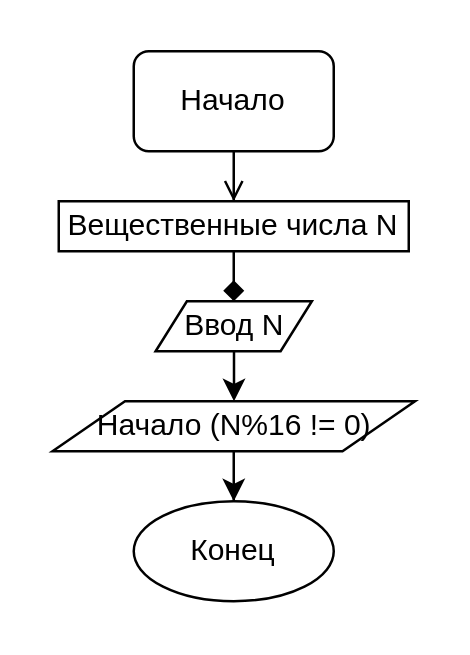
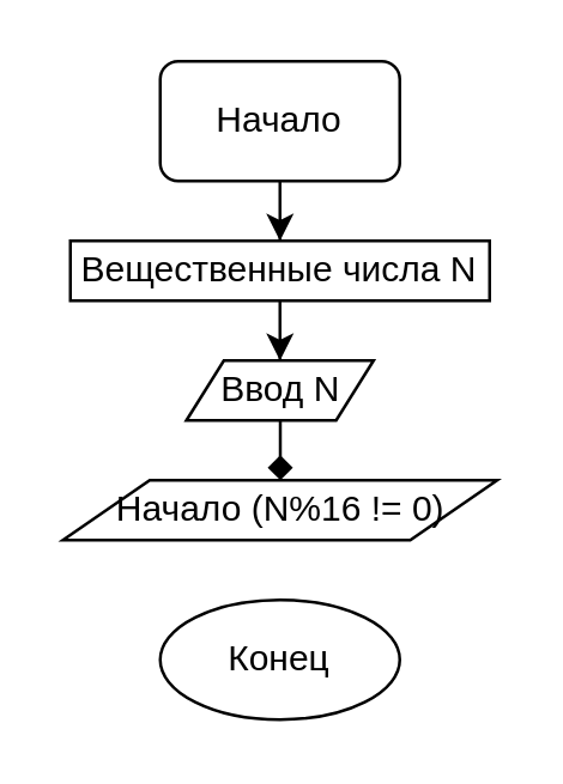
- <mxCell id="2" style="edgeStyle=orthogonalEdgeStyle;rounded=0;orthogonalLoop=1;jettySize=auto;html=1;entryX=0.5;entryY=0;entryDx=0;entryDy=0;endArrow=open;" edge="1" parent="1" source="3" target="7"><mxGeometry relative="1" as="geometry" /></mxCell>
+ <mxCell id="2" style="edgeStyle=orthogonalEdgeStyle;rounded=0;orthogonalLoop=1;jettySize=auto;html=1;entryX=0.5;entryY=0;entryDx=0;entryDy=0;" edge="1" parent="1" source="3" target="7"><mxGeometry relative="1" as="geometry" /></mxCell>
- <mxCell id="6" style="edgeStyle=orthogonalEdgeStyle;rounded=0;orthogonalLoop=1;jettySize=auto;html=1;entryX=0.5;entryY=0;entryDx=0;entryDy=0;endArrow=diamond;" edge="1" parent="1" source="7" target="5"><mxGeometry relative="1" as="geometry" /></mxCell>
+ <mxCell id="6" style="edgeStyle=orthogonalEdgeStyle;rounded=0;orthogonalLoop=1;jettySize=auto;html=1;entryX=0.5;entryY=0;entryDx=0;entryDy=0;" edge="1" parent="1" source="7" target="5"><mxGeometry relative="1" as="geometry" /></mxCell>
- <mxCell id="4" style="edgeStyle=orthogonalEdgeStyle;rounded=0;orthogonalLoop=1;jettySize=auto;html=1;entryX=0.5;entryY=0;entryDx=0;entryDy=0;" edge="1" parent="1" source="5" target="9"><mxGeometry relative="1" as="geometry" /></mxCell>
+ <mxCell id="4" style="edgeStyle=orthogonalEdgeStyle;rounded=0;orthogonalLoop=1;jettySize=auto;html=1;entryX=0.5;entryY=0;entryDx=0;entryDy=0;endArrow=diamond;" edge="1" parent="1" source="5" target="9"><mxGeometry relative="1" as="geometry" /></mxCell>
- <mxCell id="8" style="edgeStyle=orthogonalEdgeStyle;rounded=0;orthogonalLoop=1;jettySize=auto;html=1;" edge="1" parent="1" source="9" target="10"><mxGeometry relative="1" as="geometry" /></mxCell>
